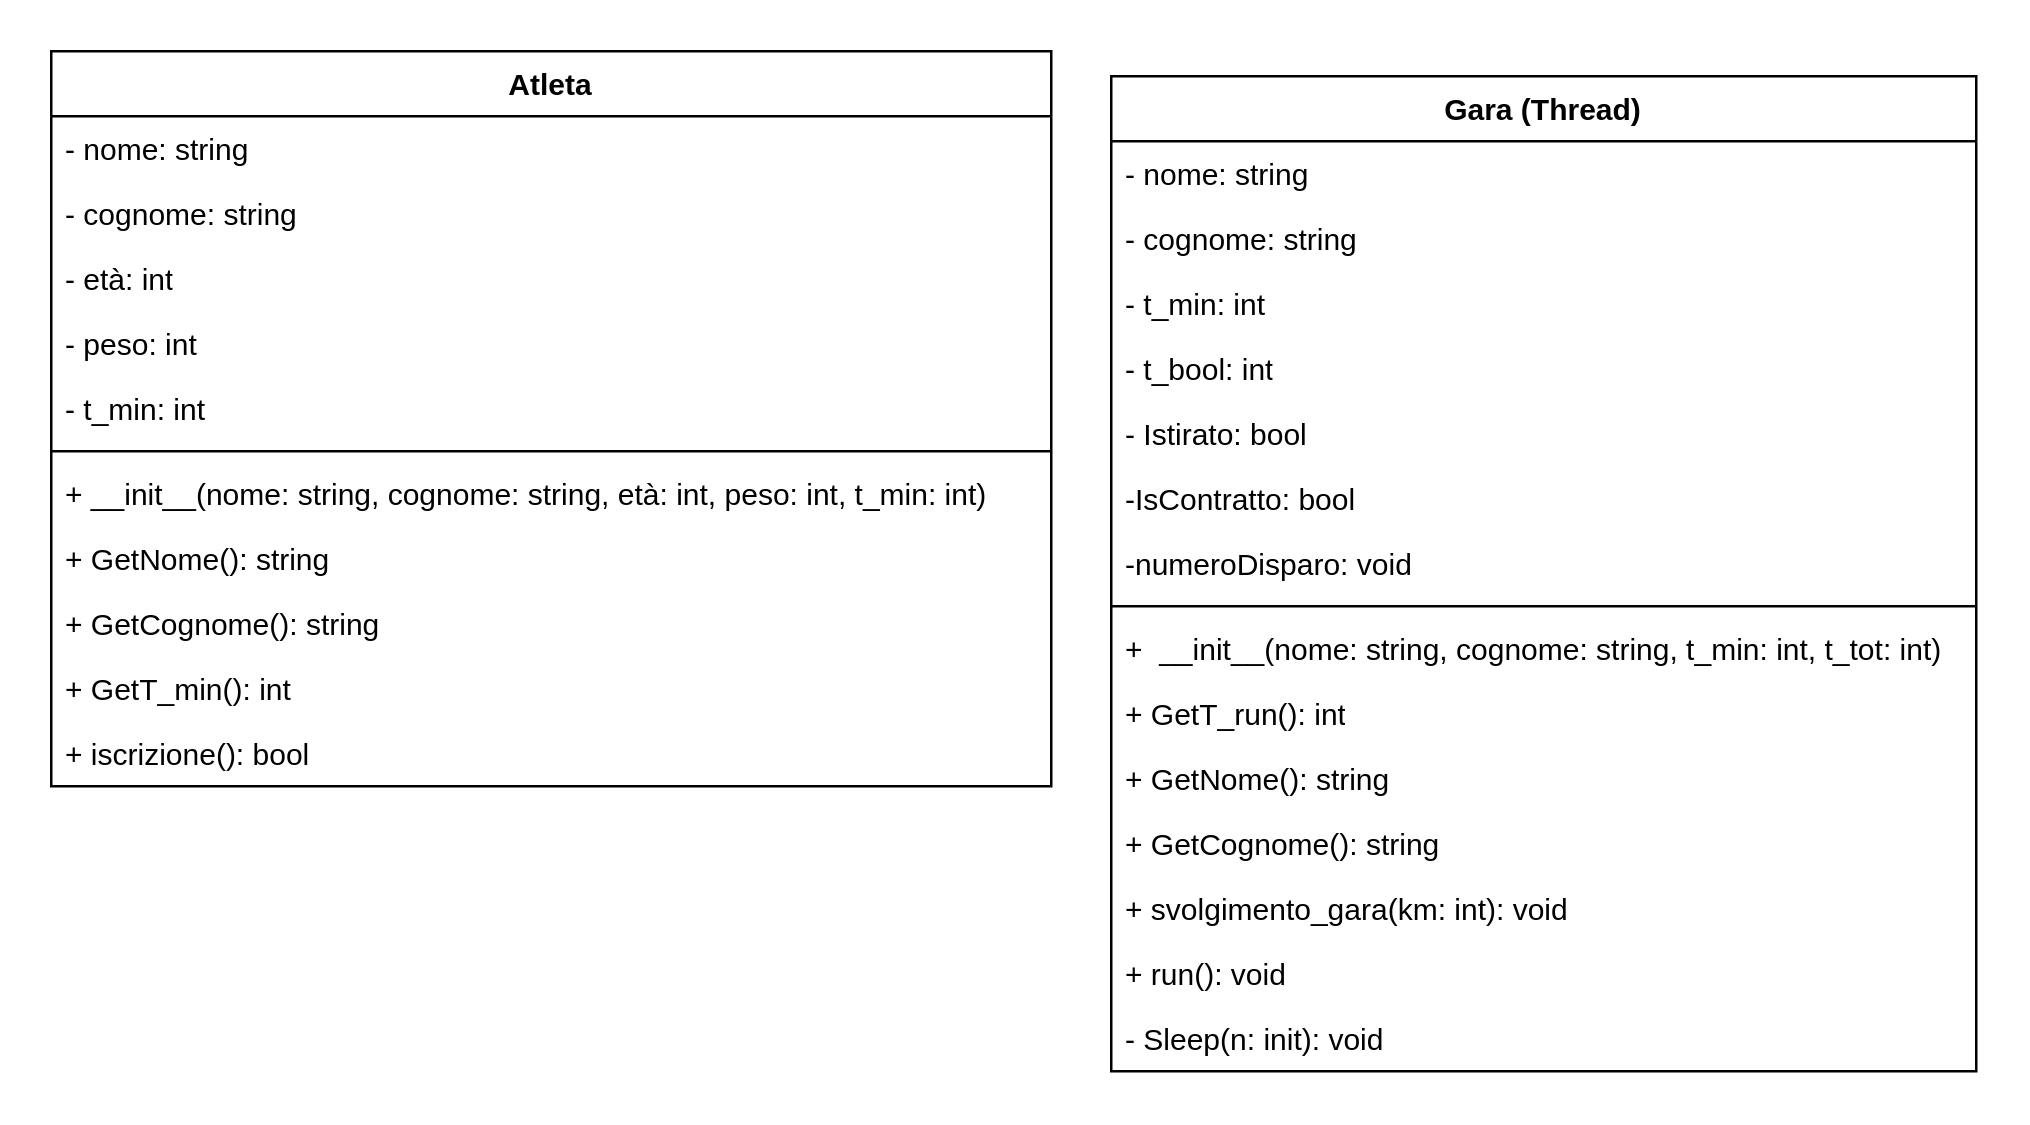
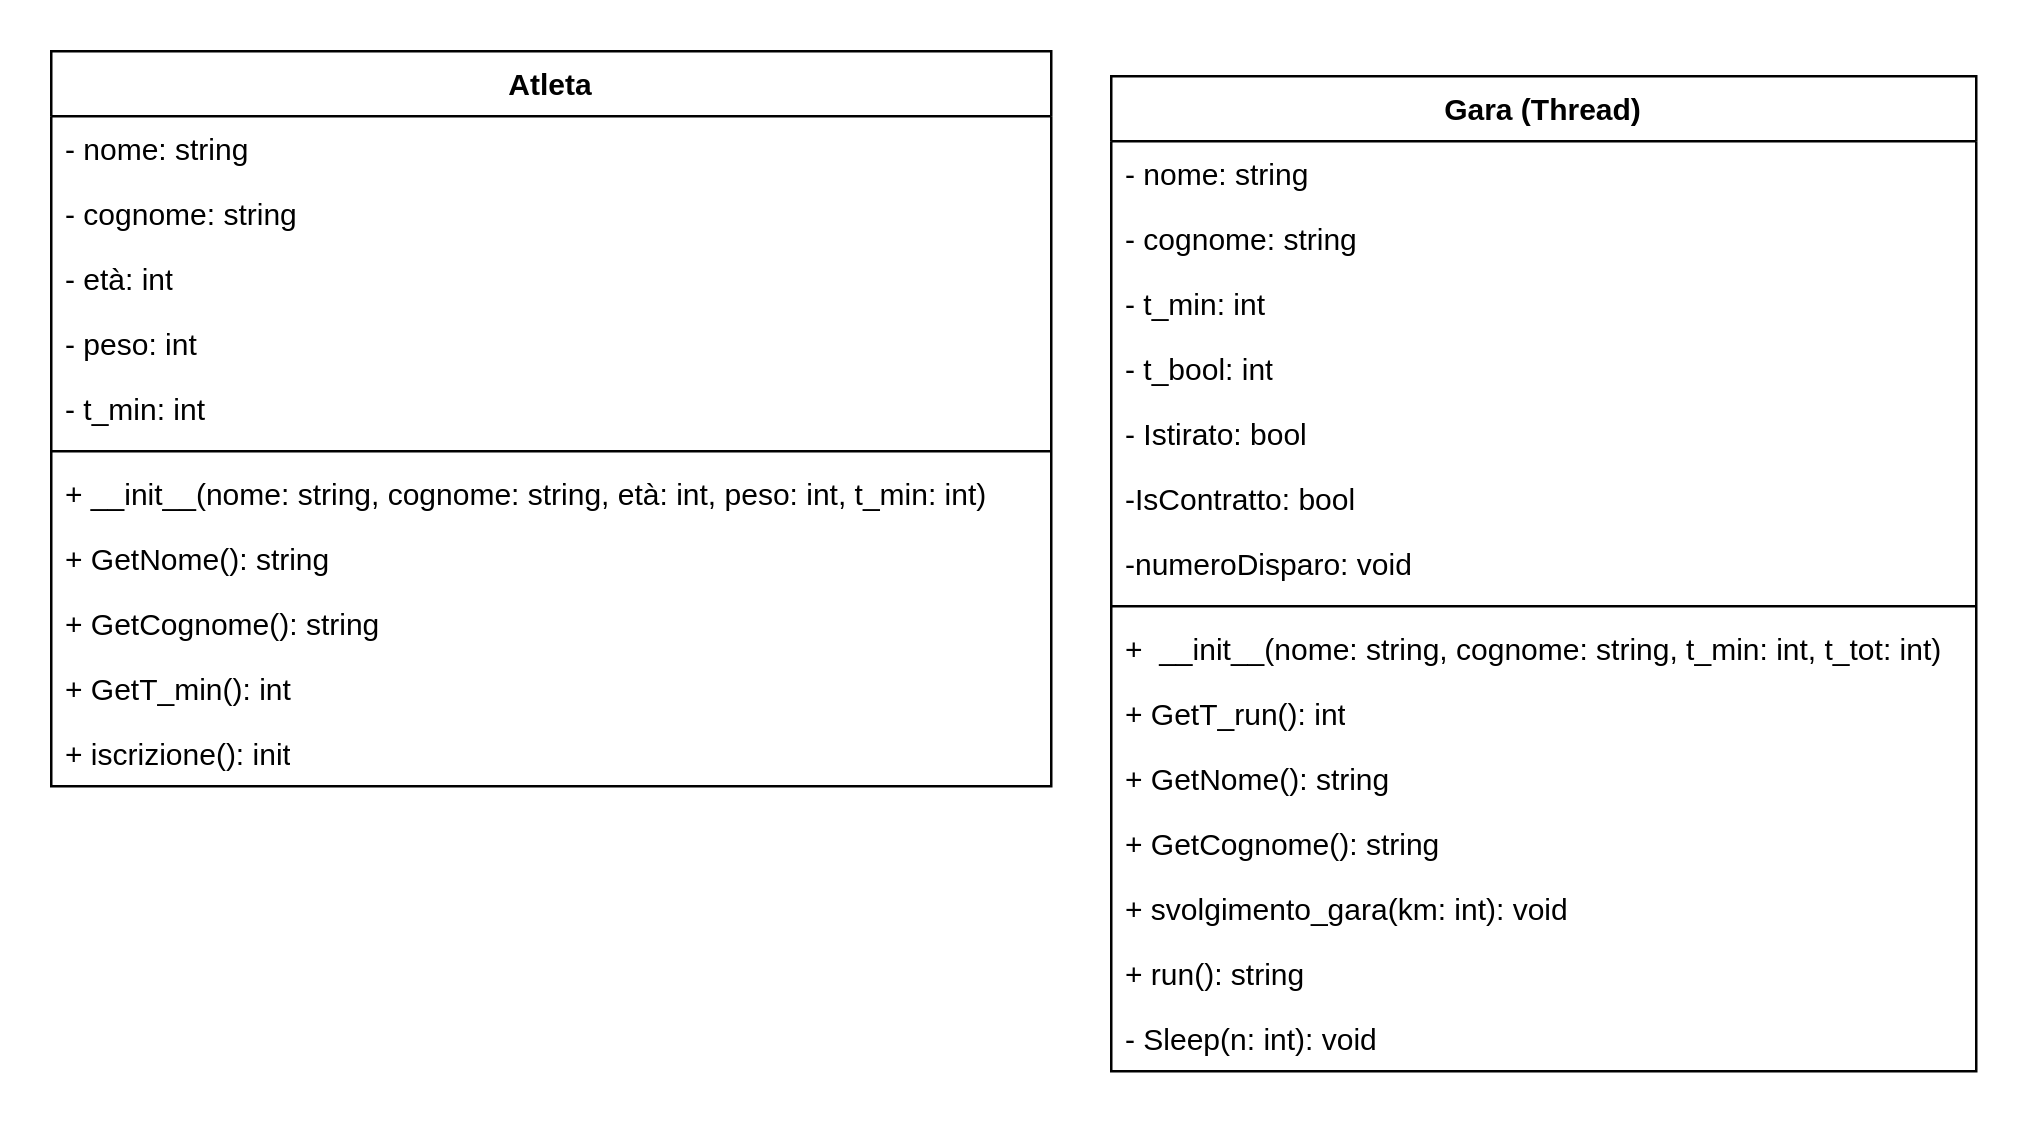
- <mxCell id="13" value="+ iscrizione(): bool" style="text;strokeColor=none;fillColor=none;align=left;verticalAlign=top;spacingLeft=4;spacingRight=4;overflow=hidden;rotatable=0;points=[[0,0.5],[1,0.5]];portConstraint=eastwest;whiteSpace=wrap;html=1;" parent="2" vertex="1"><mxGeometry y="268" width="400" height="26" as="geometry" /></mxCell>
+ <mxCell id="13" value="+ iscrizione(): init" style="text;strokeColor=none;fillColor=none;align=left;verticalAlign=top;spacingLeft=4;spacingRight=4;overflow=hidden;rotatable=0;points=[[0,0.5],[1,0.5]];portConstraint=eastwest;whiteSpace=wrap;html=1;" parent="2" vertex="1"><mxGeometry y="268" width="400" height="26" as="geometry" /></mxCell>
- <mxCell id="28" value="+ run(): void" style="text;strokeColor=none;fillColor=none;align=left;verticalAlign=top;spacingLeft=4;spacingRight=4;overflow=hidden;rotatable=0;points=[[0,0.5],[1,0.5]];portConstraint=eastwest;whiteSpace=wrap;html=1;" parent="14" vertex="1"><mxGeometry y="346" width="346" height="26" as="geometry" /></mxCell>
+ <mxCell id="28" value="+ run(): string" style="text;strokeColor=none;fillColor=none;align=left;verticalAlign=top;spacingLeft=4;spacingRight=4;overflow=hidden;rotatable=0;points=[[0,0.5],[1,0.5]];portConstraint=eastwest;whiteSpace=wrap;html=1;" parent="14" vertex="1"><mxGeometry y="346" width="346" height="26" as="geometry" /></mxCell>
- <mxCell id="29" value="- Sleep(n: init): void" style="text;strokeColor=none;fillColor=none;align=left;verticalAlign=top;spacingLeft=4;spacingRight=4;overflow=hidden;rotatable=0;points=[[0,0.5],[1,0.5]];portConstraint=eastwest;whiteSpace=wrap;html=1;" parent="14" vertex="1"><mxGeometry y="372" width="346" height="26" as="geometry" /></mxCell>
+ <mxCell id="29" value="- Sleep(n: int): void" style="text;strokeColor=none;fillColor=none;align=left;verticalAlign=top;spacingLeft=4;spacingRight=4;overflow=hidden;rotatable=0;points=[[0,0.5],[1,0.5]];portConstraint=eastwest;whiteSpace=wrap;html=1;" parent="14" vertex="1"><mxGeometry y="372" width="346" height="26" as="geometry" /></mxCell>
